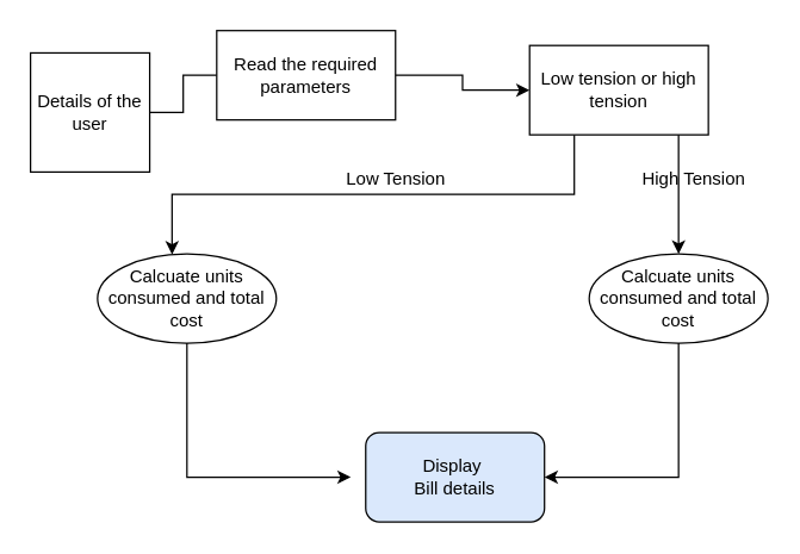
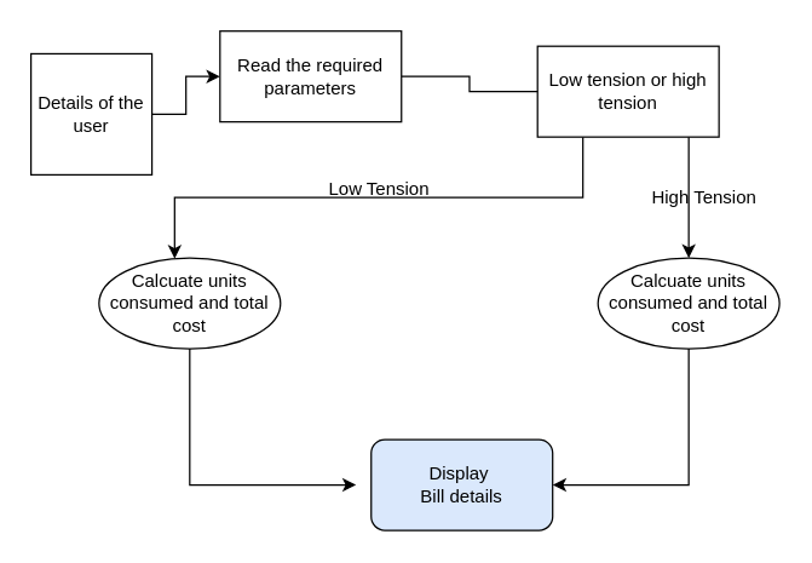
- <mxCell id="2" value="" style="edgeStyle=orthogonalEdgeStyle;rounded=0;orthogonalLoop=1;jettySize=auto;html=1;endArrow=none;" edge="1" parent="1" source="3" target="5"><mxGeometry relative="1" as="geometry" /></mxCell>
+ <mxCell id="2" value="" style="edgeStyle=orthogonalEdgeStyle;rounded=0;orthogonalLoop=1;jettySize=auto;html=1;" edge="1" parent="1" source="3" target="5"><mxGeometry relative="1" as="geometry" /></mxCell>
- <mxCell id="4" value="" style="edgeStyle=orthogonalEdgeStyle;rounded=0;orthogonalLoop=1;jettySize=auto;html=1;" edge="1" parent="1" source="5" target="7"><mxGeometry relative="1" as="geometry" /></mxCell>
+ <mxCell id="4" value="" style="edgeStyle=orthogonalEdgeStyle;rounded=0;orthogonalLoop=1;jettySize=auto;html=1;endArrow=none;" edge="1" parent="1" source="5" target="7"><mxGeometry relative="1" as="geometry" /></mxCell>
- <mxCell id="14" value="Low Tension" style="text;html=1;align=center;verticalAlign=middle;resizable=0;points=[];autosize=1;strokeColor=none;fillColor=none;" vertex="1" parent="1"><mxGeometry x="225" y="110" width="80" height="20" as="geometry" /></mxCell>
+ <mxCell id="14" value="Low Tension" style="text;html=1;align=center;verticalAlign=middle;resizable=0;points=[];autosize=1;strokeColor=none;fillColor=none;" vertex="1" parent="1"><mxGeometry x="210" y="115" width="80" height="20" as="geometry" /></mxCell>
- <mxCell id="15" value="High Tension" style="text;html=1;align=center;verticalAlign=middle;resizable=0;points=[];autosize=1;strokeColor=none;fillColor=none;" vertex="1" parent="1"><mxGeometry x="425" y="110" width="80" height="20" as="geometry" /></mxCell>
+ <mxCell id="15" value="High Tension" style="text;html=1;align=center;verticalAlign=middle;resizable=0;points=[];autosize=1;strokeColor=none;fillColor=none;" vertex="1" parent="1"><mxGeometry x="425" y="120" width="80" height="20" as="geometry" /></mxCell>
